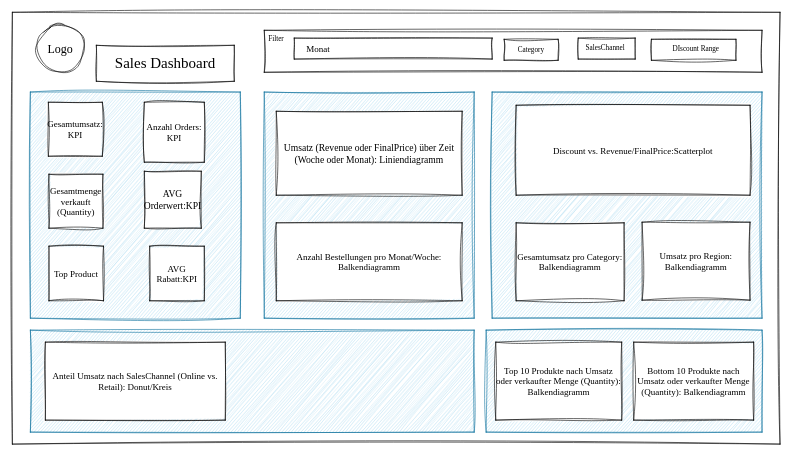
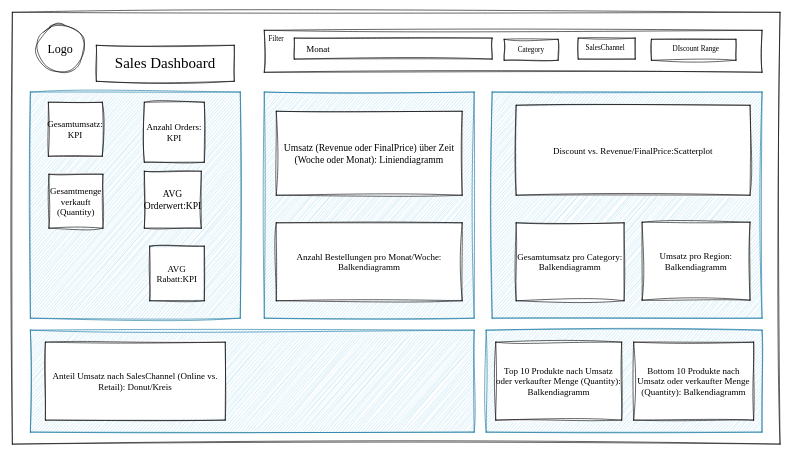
- <mxCell id="23" value="&lt;font style=&quot;font-size: 15px;&quot;&gt;Top Product&lt;/font&gt;" style="whiteSpace=wrap;html=1;aspect=fixed;sketch=1;hachureGap=4;jiggle=2;curveFitting=1;fontFamily=Architects Daughter;fontSource=https%3A%2F%2Ffonts.googleapis.com%2Fcss%3Ffamily%3DArchitects%2BDaughter;" vertex="1" parent="1"><mxGeometry x="81" y="410" width="91" height="91" as="geometry" /></mxCell>
